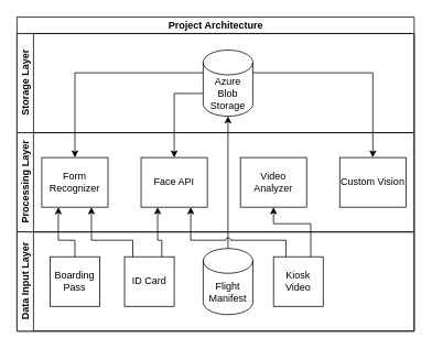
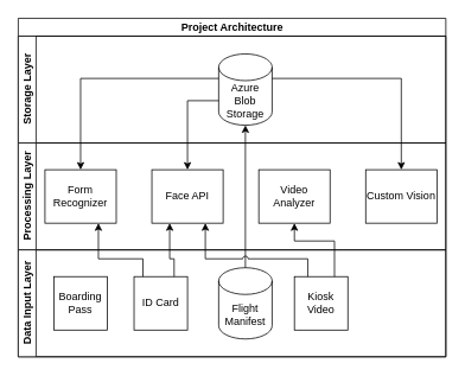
- <mxCell id="16" style="edgeStyle=orthogonalEdgeStyle;rounded=0;orthogonalLoop=1;jettySize=auto;html=1;entryX=0.25;entryY=1;entryDx=0;entryDy=0;" edge="1" parent="2" source="14" target="6"><mxGeometry relative="1" as="geometry"><Array as="points"><mxPoint x="70" y="270" /><mxPoint x="50" y="270" /></Array></mxGeometry></mxCell>
